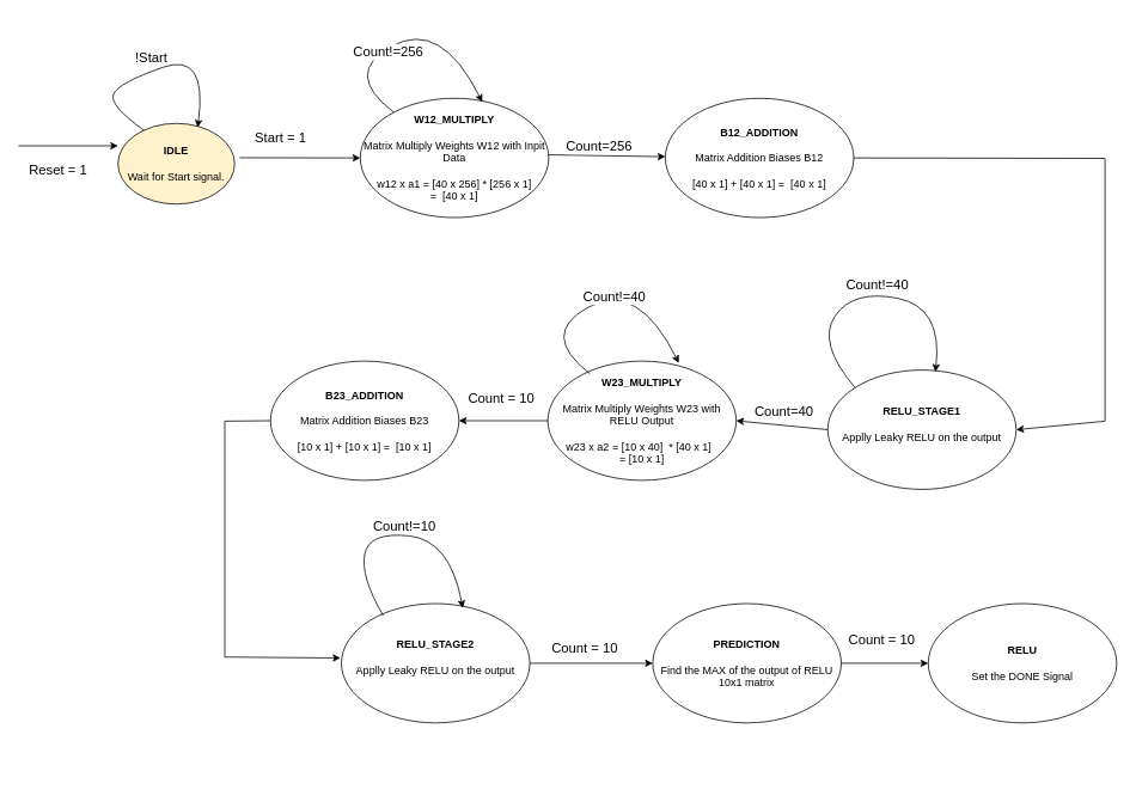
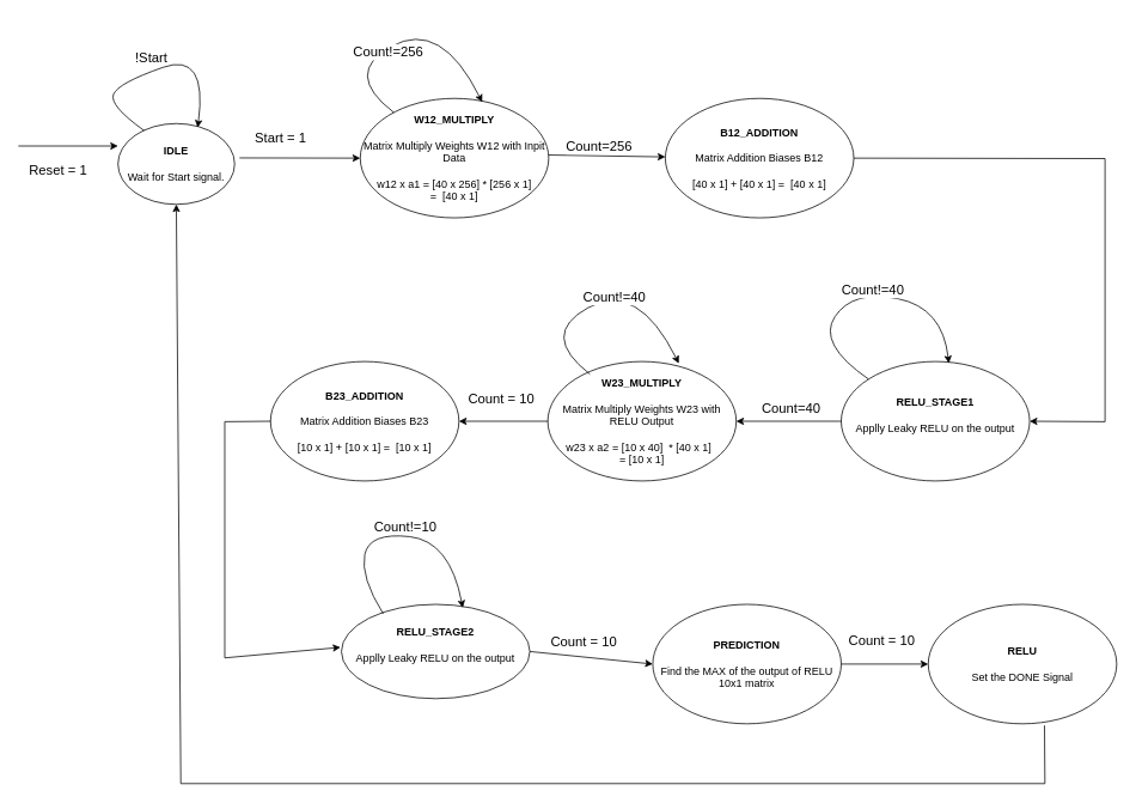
- <mxCell id="3" value="&lt;b&gt;IDLE&lt;/b&gt;&lt;div&gt;&lt;br&gt;&lt;/div&gt;&lt;div&gt;Wait for Start signal.&lt;/div&gt;" style="ellipse;whiteSpace=wrap;html=1;fillColor=#fff2cc;" parent="1" vertex="1"><mxGeometry x="131" y="137" width="130" height="90" as="geometry" /></mxCell>
+ <mxCell id="3" value="&lt;b&gt;IDLE&lt;/b&gt;&lt;div&gt;&lt;br&gt;&lt;/div&gt;&lt;div&gt;Wait for Start signal.&lt;/div&gt;" style="ellipse;whiteSpace=wrap;html=1;" parent="1" vertex="1"><mxGeometry x="131" y="137" width="130" height="90" as="geometry" /></mxCell>
- <mxCell id="15" value="&lt;b&gt;RELU_STAGE1&lt;/b&gt;&lt;br&gt;&lt;div style=&quot;&quot;&gt;&lt;font style=&quot;font-size: 12px;&quot;&gt;&lt;br&gt;&lt;/font&gt;&lt;/div&gt;&lt;div style=&quot;&quot;&gt;&lt;font style=&quot;font-size: 12px;&quot;&gt;Applly Leaky RELU on the output&lt;/font&gt;&lt;/div&gt;&lt;div style=&quot;&quot;&gt;&lt;br&gt;&lt;/div&gt;" style="ellipse;whiteSpace=wrap;html=1;" vertex="1" parent="1"><mxGeometry x="922" y="412" width="210" height="133" as="geometry" /></mxCell>
+ <mxCell id="15" value="&lt;b&gt;RELU_STAGE1&lt;/b&gt;&lt;br&gt;&lt;div style=&quot;&quot;&gt;&lt;font style=&quot;font-size: 12px;&quot;&gt;&lt;br&gt;&lt;/font&gt;&lt;/div&gt;&lt;div style=&quot;&quot;&gt;&lt;font style=&quot;font-size: 12px;&quot;&gt;Applly Leaky RELU on the output&lt;/font&gt;&lt;/div&gt;&lt;div style=&quot;&quot;&gt;&lt;br&gt;&lt;/div&gt;" style="ellipse;whiteSpace=wrap;html=1;" vertex="1" parent="1"><mxGeometry x="937" y="402" width="210" height="133" as="geometry" /></mxCell>
- <mxCell id="26" value="&lt;b&gt;RELU_STAGE2&lt;/b&gt;&lt;br&gt;&lt;div style=&quot;&quot;&gt;&lt;font style=&quot;font-size: 12px;&quot;&gt;&lt;br&gt;&lt;/font&gt;&lt;/div&gt;&lt;div style=&quot;&quot;&gt;&lt;font style=&quot;font-size: 12px;&quot;&gt;Applly Leaky RELU on the output&lt;/font&gt;&lt;/div&gt;&lt;div style=&quot;&quot;&gt;&lt;br&gt;&lt;/div&gt;" style="ellipse;whiteSpace=wrap;html=1;" vertex="1" parent="1"><mxGeometry x="380" y="672.4" width="210" height="133" as="geometry" /></mxCell>
+ <mxCell id="26" value="&lt;b&gt;RELU_STAGE2&lt;/b&gt;&lt;br&gt;&lt;div style=&quot;&quot;&gt;&lt;font style=&quot;font-size: 12px;&quot;&gt;&lt;br&gt;&lt;/font&gt;&lt;/div&gt;&lt;div style=&quot;&quot;&gt;&lt;font style=&quot;font-size: 12px;&quot;&gt;Applly Leaky RELU on the output&lt;/font&gt;&lt;/div&gt;&lt;div style=&quot;&quot;&gt;&lt;br&gt;&lt;/div&gt;" style="ellipse;whiteSpace=wrap;html=1;" vertex="1" parent="1"><mxGeometry x="380" y="672.4" width="210" height="105" as="geometry" /></mxCell>
+ <mxCell id="36" value="" style="endArrow=classic;html=1;rounded=0;exitX=0.617;exitY=1.014;exitDx=0;exitDy=0;entryX=0.5;entryY=1;entryDx=0;entryDy=0;exitPerimeter=0;" edge="1" parent="1" source="33" target="3"><mxGeometry width="50" height="50" relative="1" as="geometry"><mxPoint x="1201" y="742" as="sourcePoint" /><mxPoint x="1251" y="739" as="targetPoint" /><Array as="points"><mxPoint x="1164" y="872" /><mxPoint x="201" y="872" /></Array></mxGeometry></mxCell>
